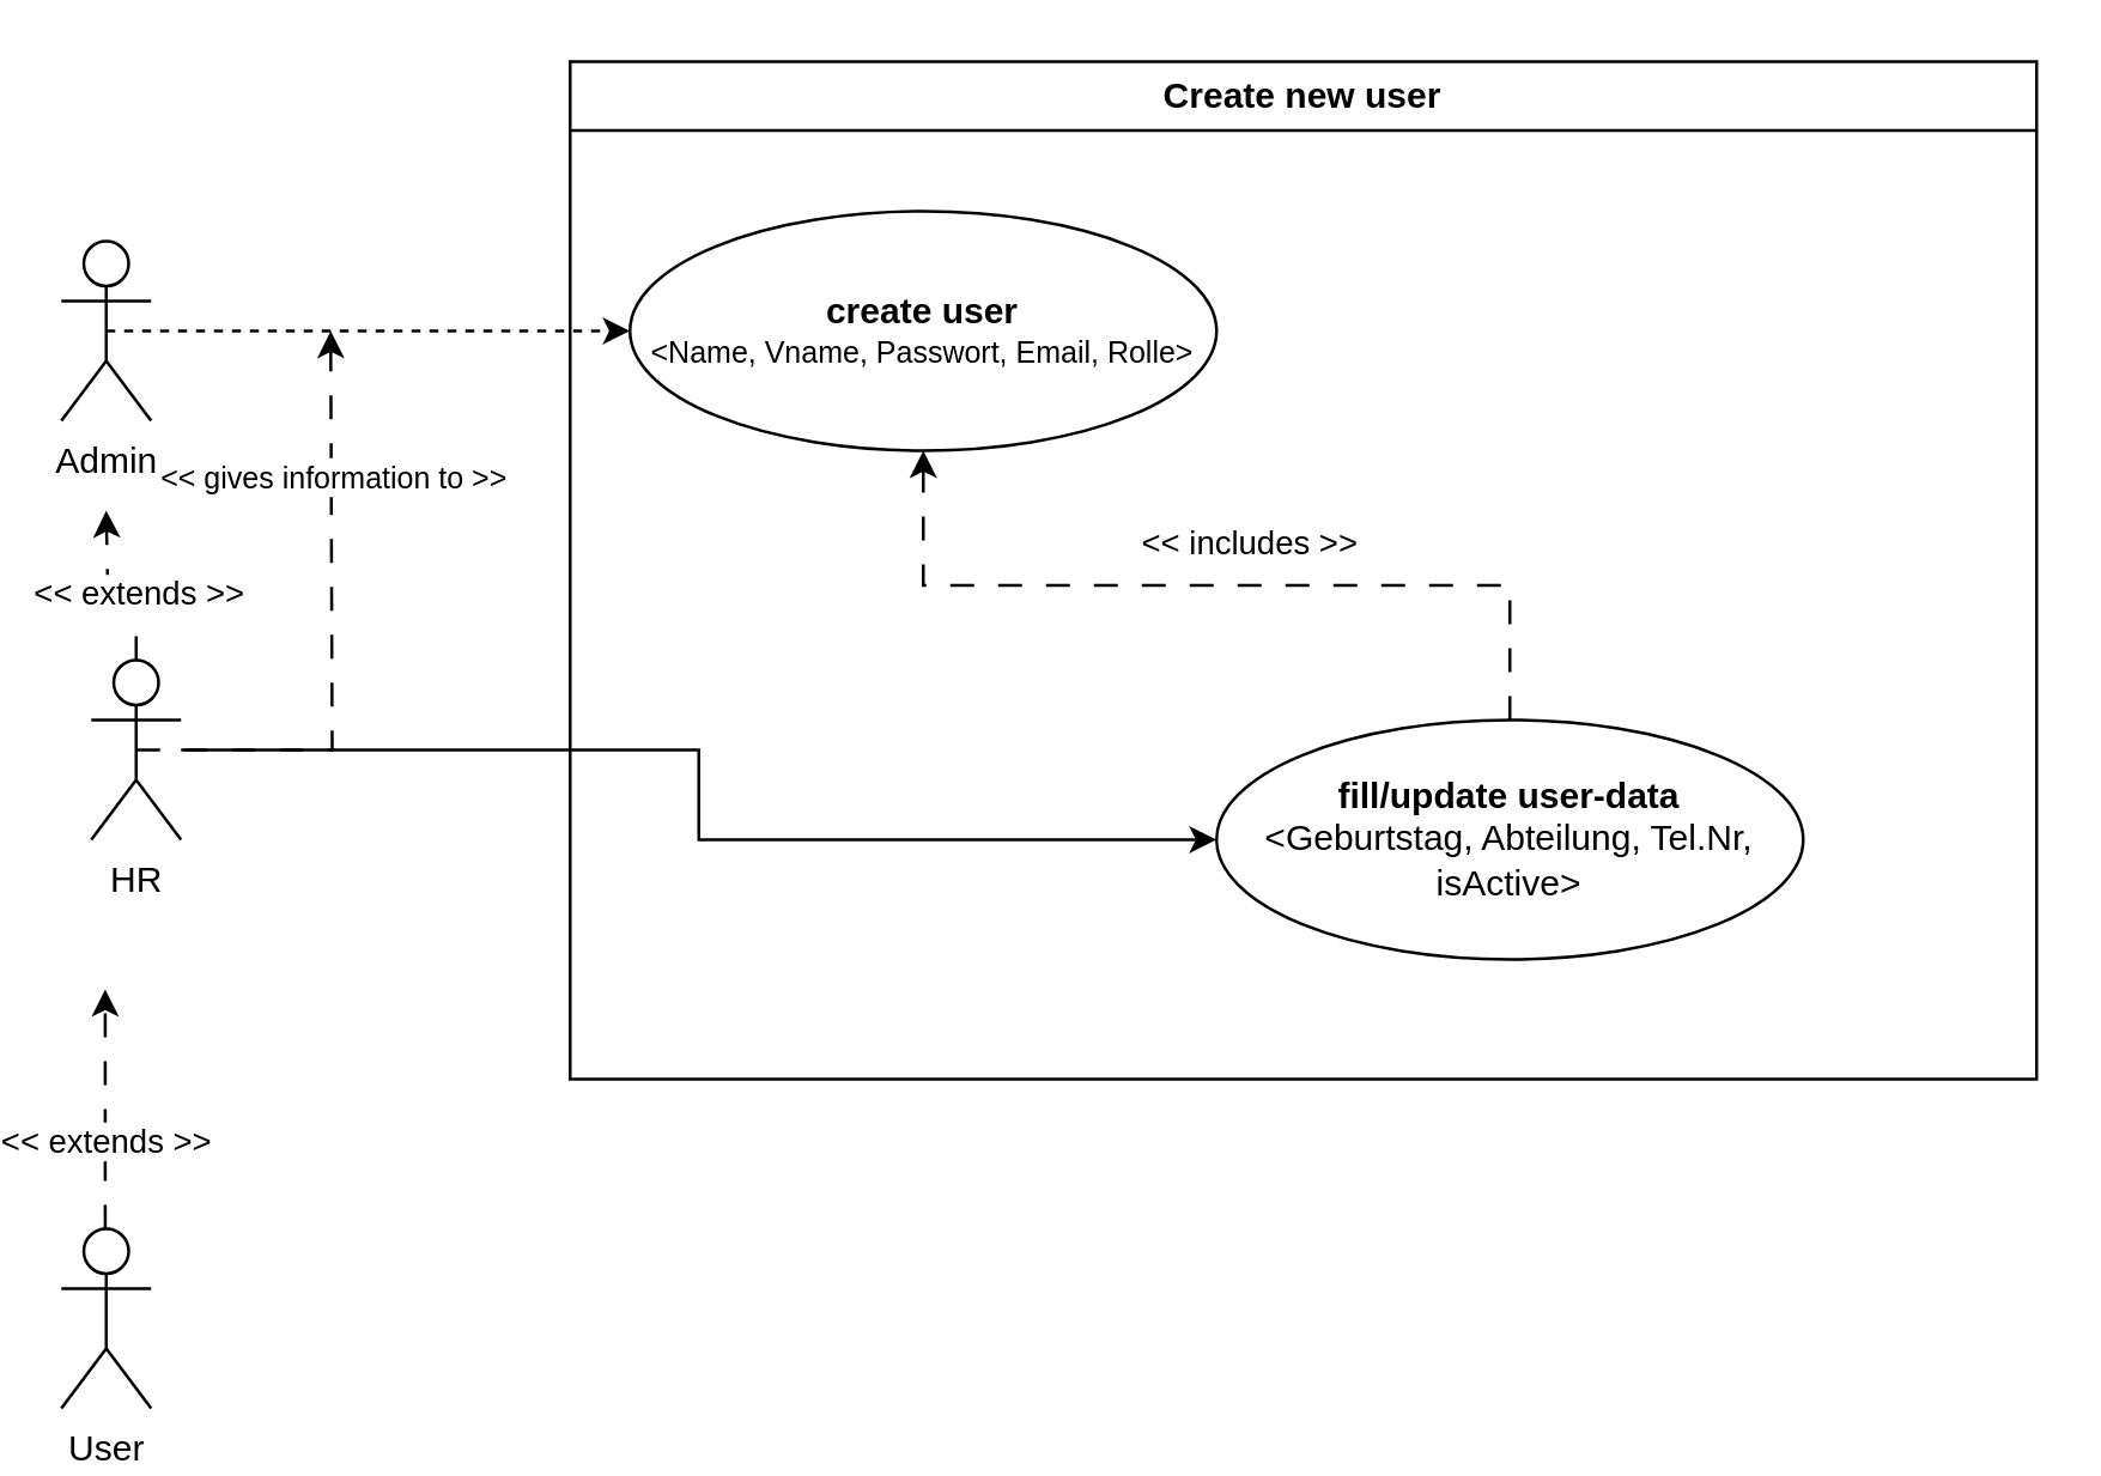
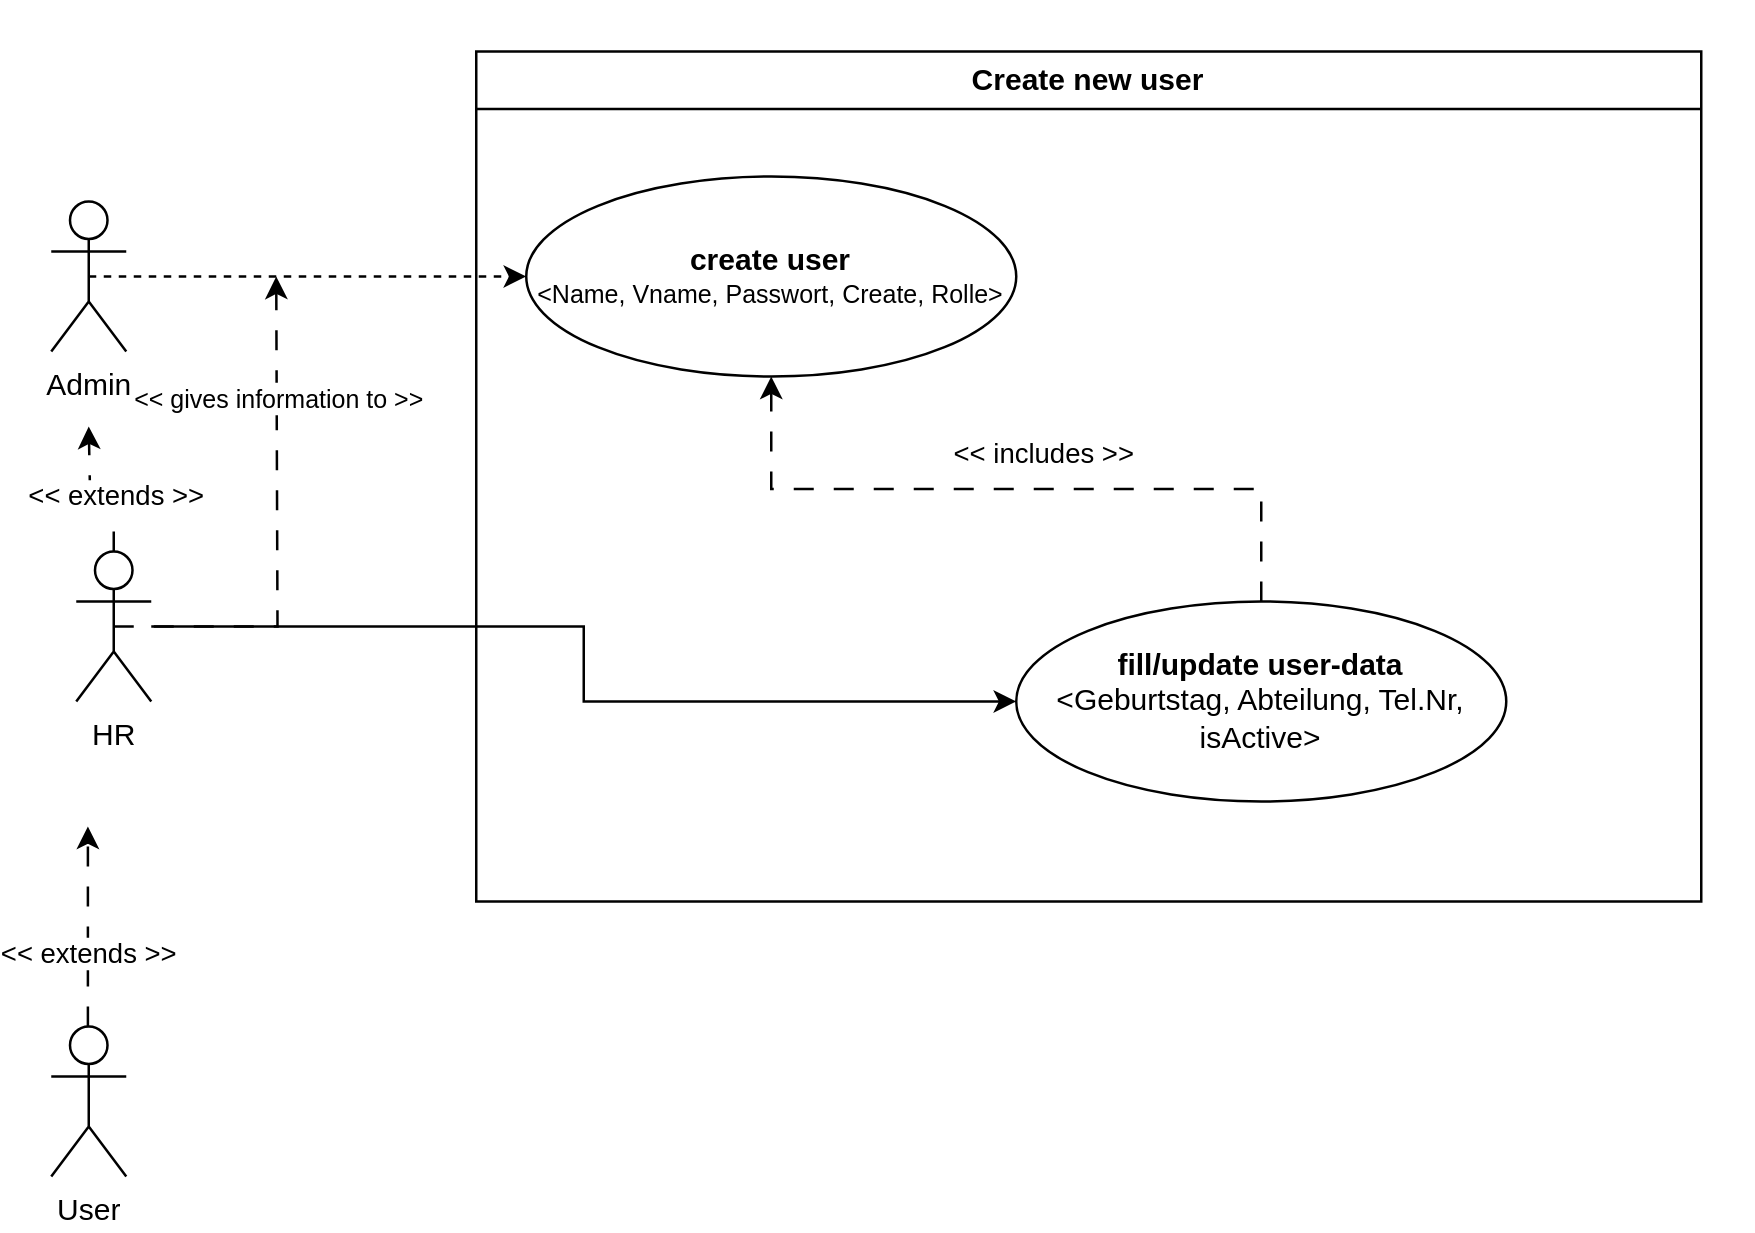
- <mxCell id="3" value="&lt;div&gt;&lt;b&gt;create user&lt;/b&gt;&lt;/div&gt;&lt;div style=&quot;font-size: 10px;&quot;&gt;&amp;lt;Name, Vname, Passwort, Email, Rolle&amp;gt;&lt;/div&gt;" style="ellipse;whiteSpace=wrap;html=1;" vertex="1" parent="2"><mxGeometry x="20" y="50" width="196" height="80" as="geometry" /></mxCell>
+ <mxCell id="3" value="&lt;div&gt;&lt;b&gt;create user&lt;/b&gt;&lt;/div&gt;&lt;div style=&quot;font-size: 10px;&quot;&gt;&amp;lt;Name, Vname, Passwort, Create, Rolle&amp;gt;&lt;/div&gt;" style="ellipse;whiteSpace=wrap;html=1;" vertex="1" parent="2"><mxGeometry x="20" y="50" width="196" height="80" as="geometry" /></mxCell>
